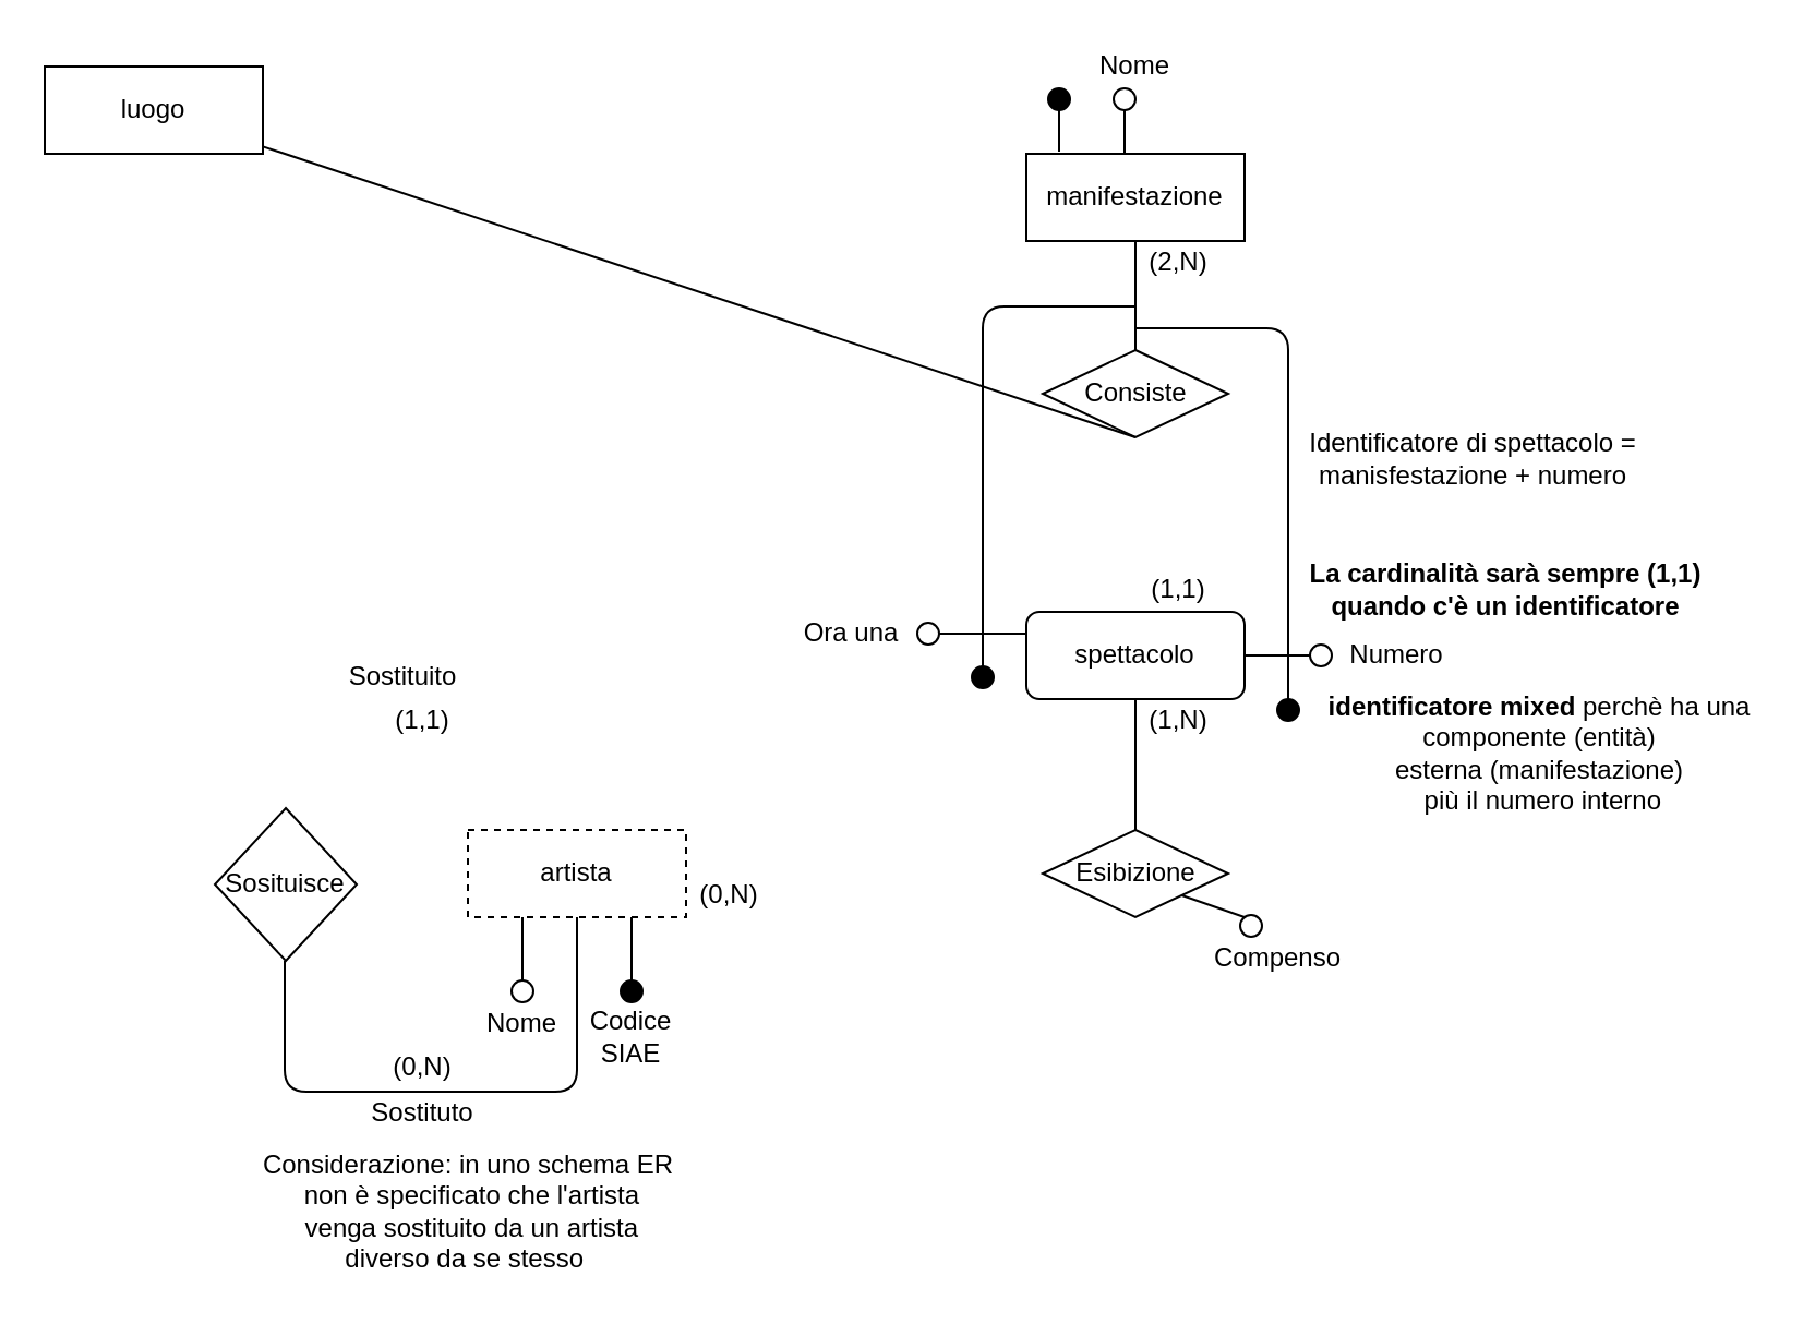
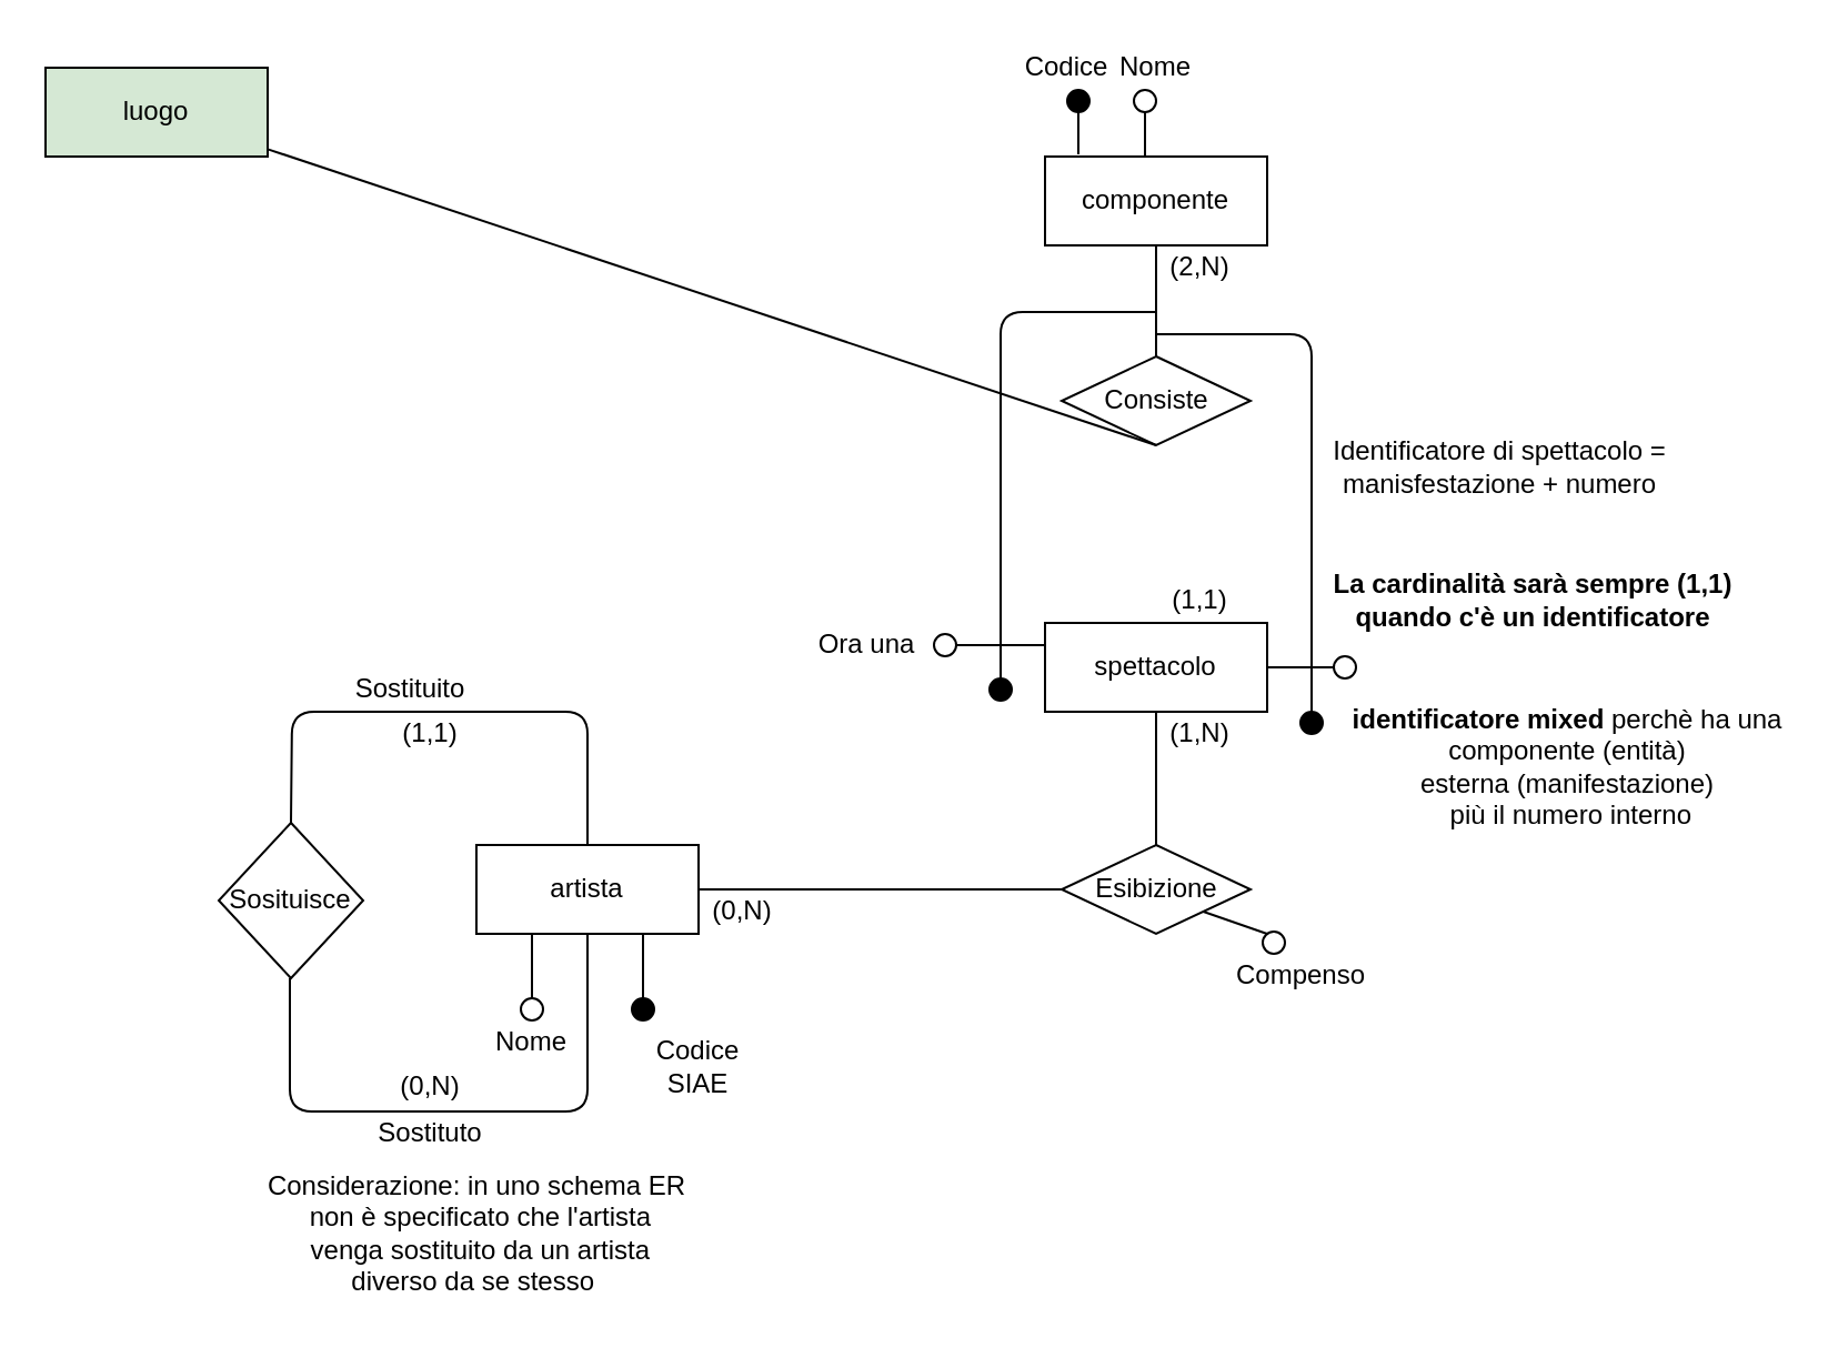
+ <mxCell id="14" value="Codice" style="text;html=1;strokeColor=none;fillColor=none;align=center;verticalAlign=middle;whiteSpace=wrap;rounded=0;" vertex="1" parent="1"><mxGeometry x="460" y="20" width="40" height="20" as="geometry" /></mxCell>
- <mxCell id="5" value="luogo" style="whiteSpace=wrap;html=1;align=center;" vertex="1" parent="1"><mxGeometry x="20" y="30" width="100" height="40" as="geometry" /></mxCell>
+ <mxCell id="5" value="luogo" style="whiteSpace=wrap;html=1;align=center;fillColor=#d5e8d4;" vertex="1" parent="1"><mxGeometry x="20" y="30" width="100" height="40" as="geometry" /></mxCell>
- <mxCell id="2" value="manifestazione" style="whiteSpace=wrap;html=1;align=center;" vertex="1" parent="1"><mxGeometry x="470" y="70" width="100" height="40" as="geometry" /></mxCell>
+ <mxCell id="2" value="componente" style="whiteSpace=wrap;html=1;align=center;" vertex="1" parent="1"><mxGeometry x="470" y="70" width="100" height="40" as="geometry" /></mxCell>
- <mxCell id="3" value="spettacolo" style="whiteSpace=wrap;html=1;align=center;rounded=1;" vertex="1" parent="1"><mxGeometry x="470" y="280" width="100" height="40" as="geometry" /></mxCell>
+ <mxCell id="3" value="spettacolo" style="whiteSpace=wrap;html=1;align=center;" vertex="1" parent="1"><mxGeometry x="470" y="280" width="100" height="40" as="geometry" /></mxCell>
- <mxCell id="17" value="Numero" style="text;html=1;strokeColor=none;fillColor=none;align=center;verticalAlign=middle;whiteSpace=wrap;rounded=0;" vertex="1" parent="1"><mxGeometry x="620" y="290" width="40" height="20" as="geometry" /></mxCell>
+ <mxCell id="46" value="" style="endArrow=none;html=1;exitX=0.5;exitY=0;exitDx=0;exitDy=0;entryX=0.5;entryY=0;entryDx=0;entryDy=0;" edge="1" parent="1" source="4" target="45"><mxGeometry width="50" height="50" relative="1" as="geometry"><mxPoint x="274" y="430" as="sourcePoint" /><mxPoint x="140" y="450" as="targetPoint" /><Array as="points"><mxPoint x="264" y="320" /><mxPoint x="131" y="320" /></Array></mxGeometry></mxCell>
- <mxCell id="4" value="artista" style="whiteSpace=wrap;html=1;align=center;dashed=1;" vertex="1" parent="1"><mxGeometry x="214" y="380" width="100" height="40" as="geometry" /></mxCell>
+ <mxCell id="4" value="artista" style="whiteSpace=wrap;html=1;align=center;" vertex="1" parent="1"><mxGeometry x="214" y="380" width="100" height="40" as="geometry" /></mxCell>
+ <mxCell id="32" value="" style="endArrow=none;html=1;entryX=1;entryY=0.5;entryDx=0;entryDy=0;exitX=0;exitY=0.5;exitDx=0;exitDy=0;" edge="1" parent="1" source="30" target="4"><mxGeometry width="50" height="50" relative="1" as="geometry"><mxPoint x="530" y="390" as="sourcePoint" /><mxPoint x="530" y="330" as="targetPoint" /></mxGeometry></mxCell>
- <mxCell id="39" value="Codice SIAE" style="text;html=1;strokeColor=none;fillColor=none;align=center;verticalAlign=middle;whiteSpace=wrap;rounded=0;" vertex="1" parent="1"><mxGeometry x="259" y="465" width="60" height="20" as="geometry" /></mxCell>
+ <mxCell id="39" value="Codice SIAE" style="text;html=1;strokeColor=none;fillColor=none;align=center;verticalAlign=middle;whiteSpace=wrap;rounded=0;" vertex="1" parent="1"><mxGeometry x="284" y="470" width="60" height="20" as="geometry" /></mxCell>
